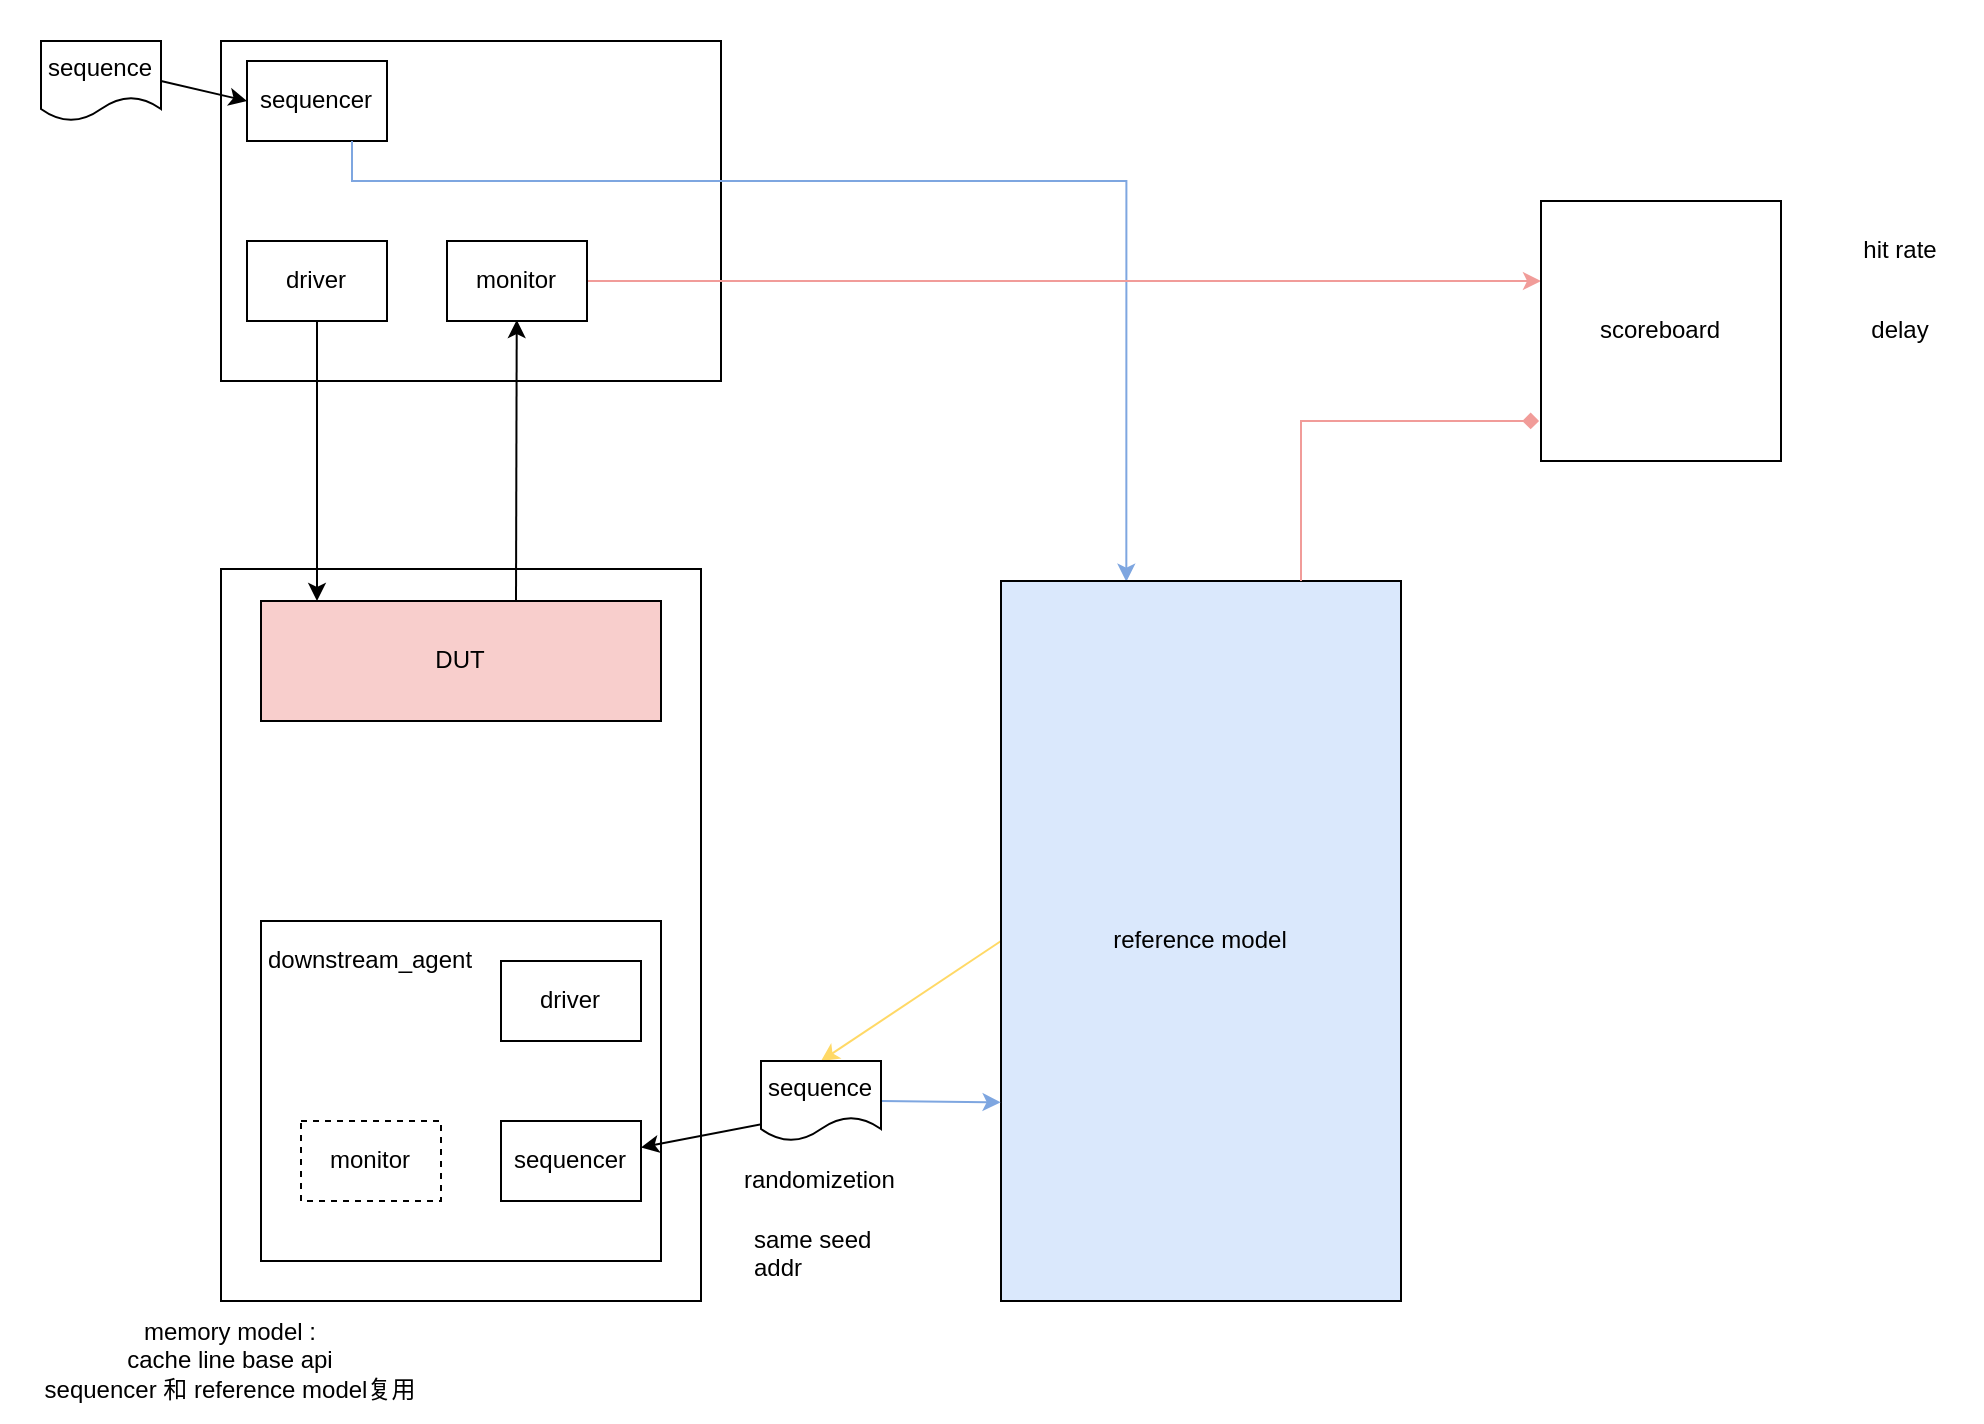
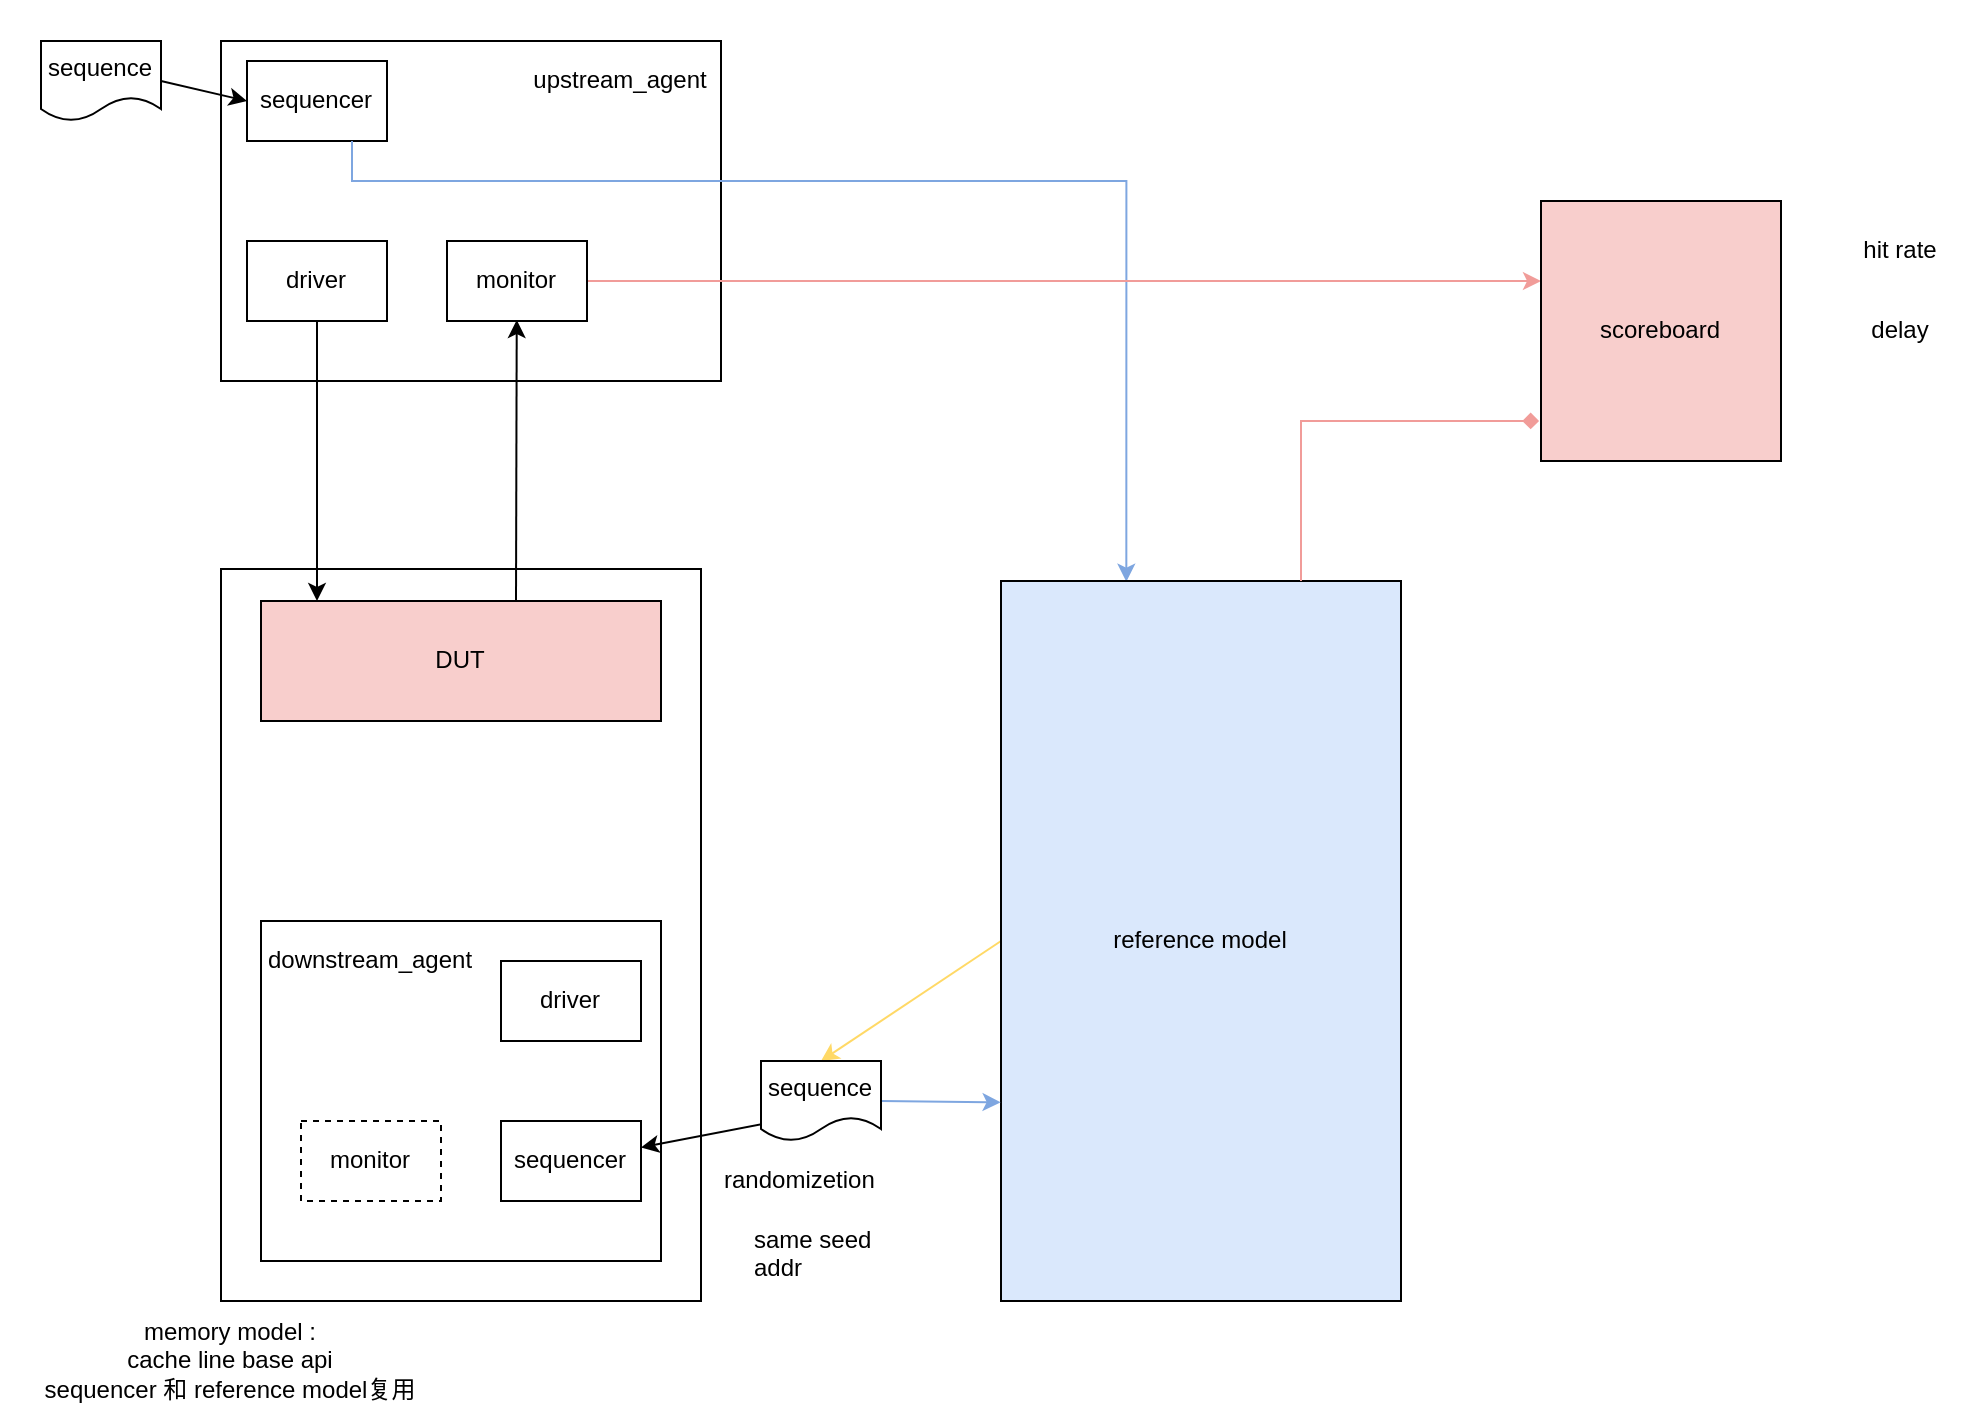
+ <mxCell id="12" value="upstream_agent" style="text;html=1;strokeColor=none;fillColor=none;align=center;verticalAlign=middle;whiteSpace=wrap;rounded=0;" parent="1" vertex="1"><mxGeometry x="290" y="30" width="40" height="20" as="geometry" /></mxCell>
- <mxCell id="25" value="scoreboard" style="rounded=0;whiteSpace=wrap;html=1;" parent="1" vertex="1"><mxGeometry x="770" y="100" width="120" height="130" as="geometry" /></mxCell>
+ <mxCell id="25" value="scoreboard" style="rounded=0;whiteSpace=wrap;html=1;fillColor=#f8cecc;" parent="1" vertex="1"><mxGeometry x="770" y="100" width="120" height="130" as="geometry" /></mxCell>
- <mxCell id="29" value="randomizetion" style="text;html=1;resizable=0;points=[];autosize=1;align=left;verticalAlign=top;spacingTop=-4;" vertex="1" parent="1"><mxGeometry x="370" y="580" width="90" height="20" as="geometry" /></mxCell>
+ <mxCell id="29" value="randomizetion" style="text;html=1;resizable=0;points=[];autosize=1;align=left;verticalAlign=top;spacingTop=-4;" vertex="1" parent="1"><mxGeometry x="360" y="580" width="90" height="20" as="geometry" /></mxCell>
